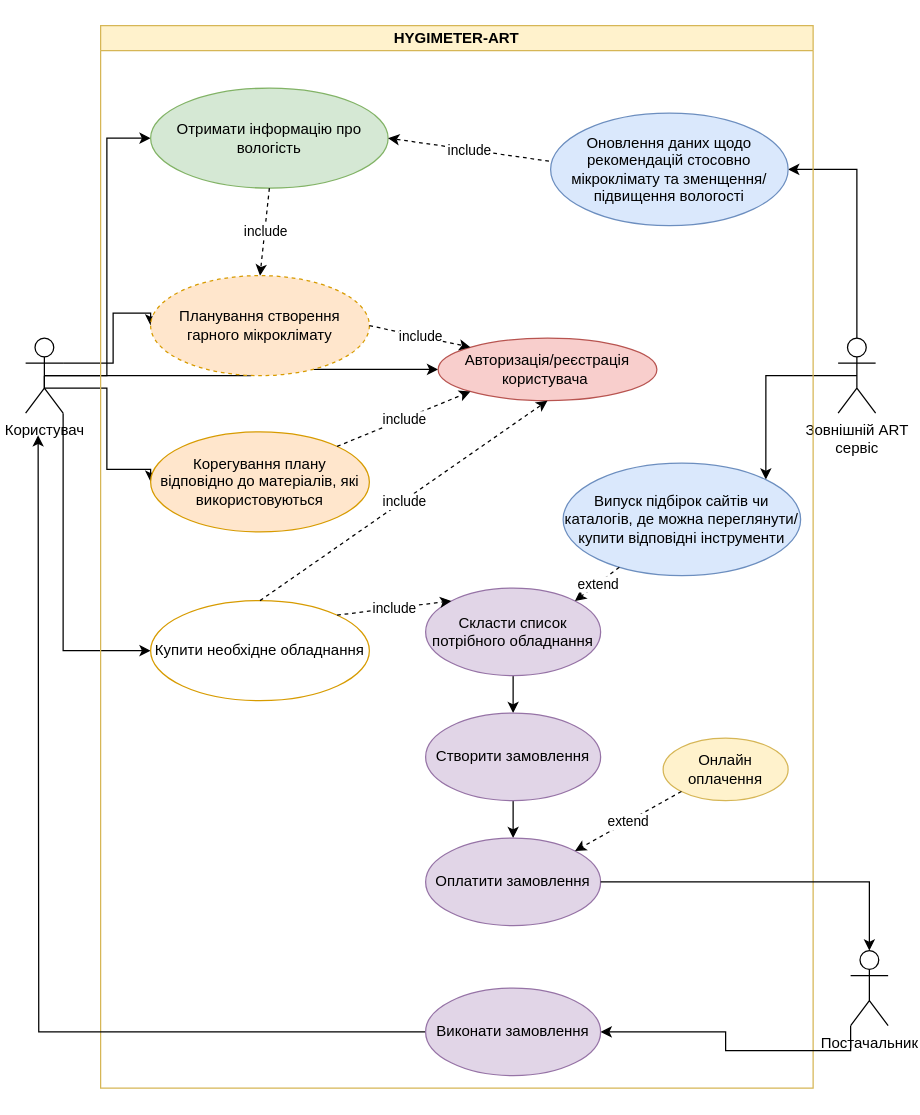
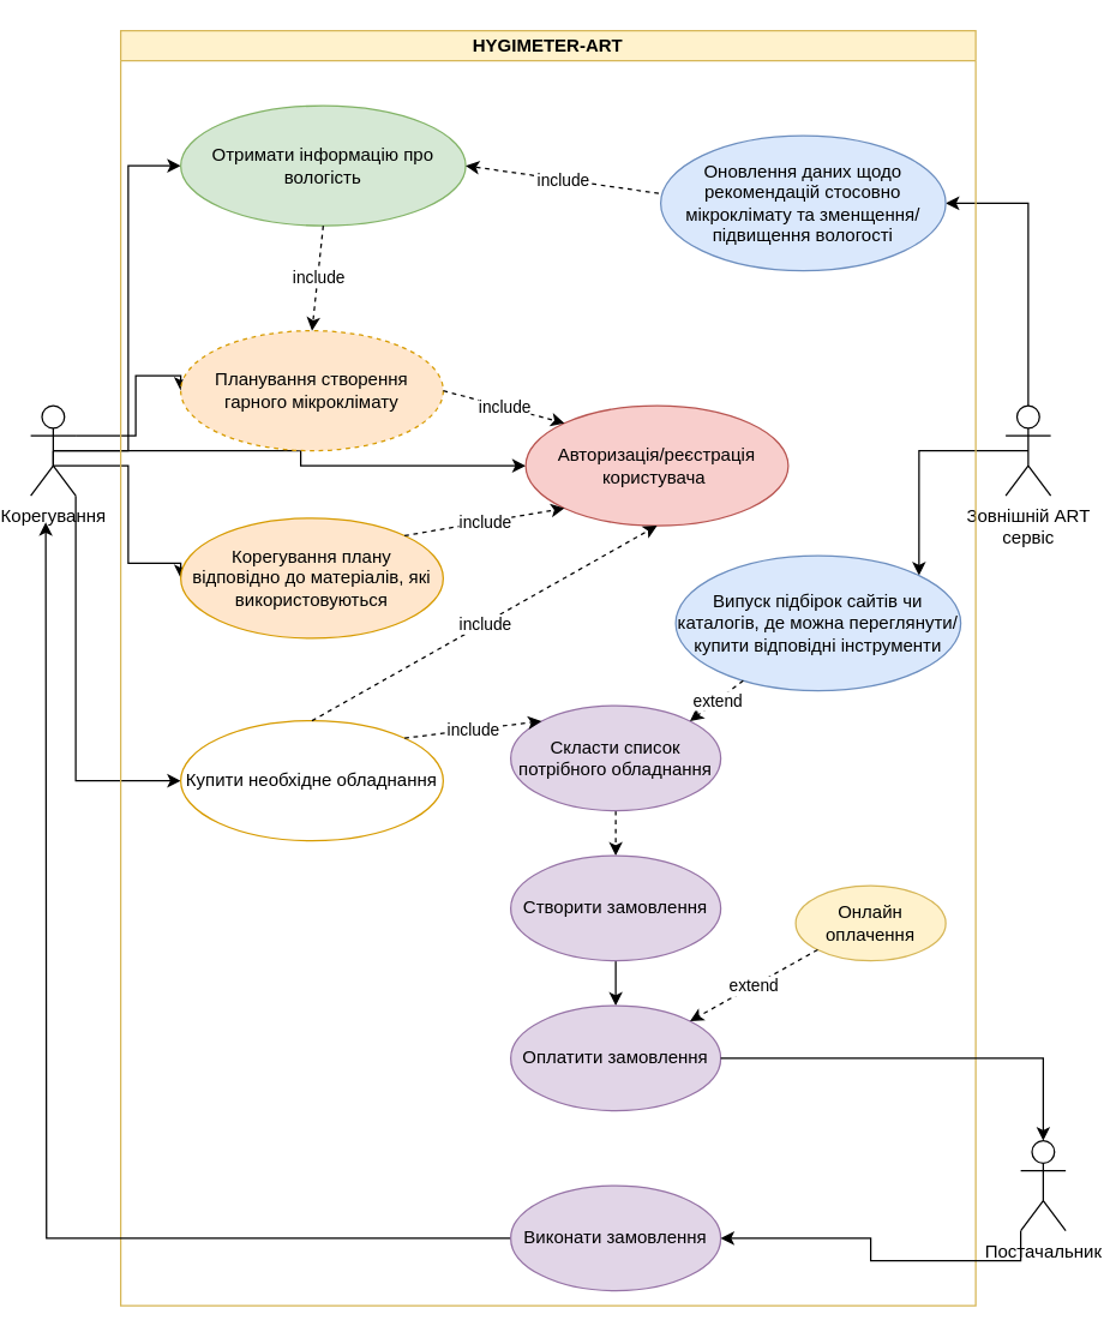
- <mxCell id="17" value="Авторизація/реєстрація користувача&amp;nbsp;" style="ellipse;whiteSpace=wrap;html=1;fillColor=#f8cecc;strokeColor=#b85450;" vertex="1" parent="11"><mxGeometry x="270" y="250" width="175" height="50" as="geometry" /></mxCell>
+ <mxCell id="17" value="Авторизація/реєстрація користувача&amp;nbsp;" style="ellipse;whiteSpace=wrap;html=1;fillColor=#f8cecc;strokeColor=#b85450;" vertex="1" parent="11"><mxGeometry x="270" y="250" width="175" height="80" as="geometry" /></mxCell>
- <mxCell id="10" value="Користувач" style="shape=umlActor;verticalLabelPosition=bottom;verticalAlign=top;html=1;outlineConnect=0;" vertex="1" parent="1"><mxGeometry x="20" y="270" width="30" height="60" as="geometry" /></mxCell>
+ <mxCell id="10" value="Корегування" style="shape=umlActor;verticalLabelPosition=bottom;verticalAlign=top;html=1;outlineConnect=0;" vertex="1" parent="1"><mxGeometry x="20" y="270" width="30" height="60" as="geometry" /></mxCell>
- <mxCell id="27" style="edgeStyle=orthogonalEdgeStyle;rounded=0;orthogonalLoop=1;jettySize=auto;html=1;exitX=0.5;exitY=1;exitDx=0;exitDy=0;entryX=0.5;entryY=0;entryDx=0;entryDy=0;" edge="1" parent="11" source="28" target="34"><mxGeometry relative="1" as="geometry" /></mxCell>
+ <mxCell id="27" style="edgeStyle=orthogonalEdgeStyle;rounded=0;orthogonalLoop=1;jettySize=auto;html=1;exitX=0.5;exitY=1;exitDx=0;exitDy=0;entryX=0.5;entryY=0;entryDx=0;entryDy=0;dashed=1;" edge="1" parent="11" source="28" target="34"><mxGeometry relative="1" as="geometry" /></mxCell>
